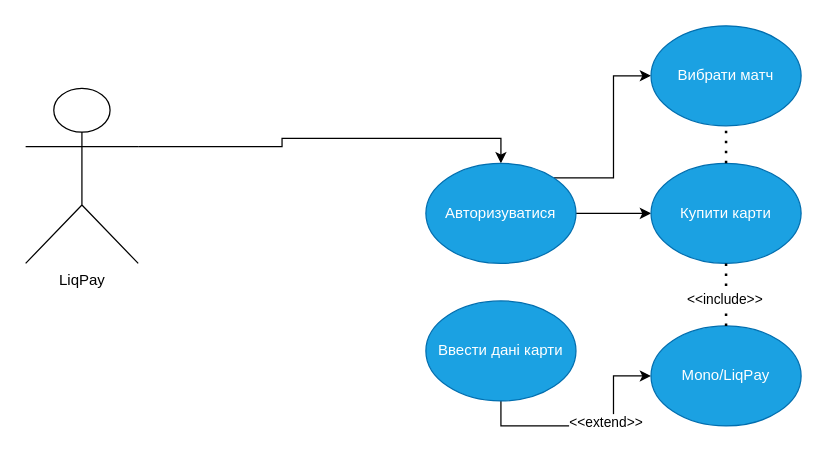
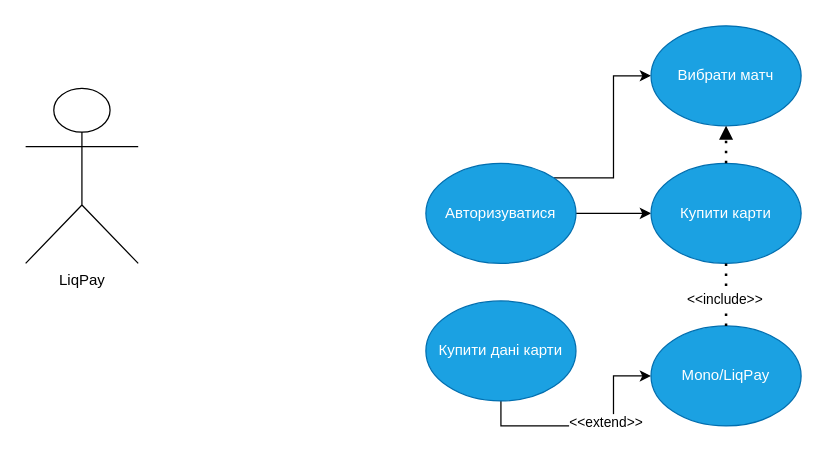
- <mxCell id="13" value="" style="endArrow=none;dashed=1;html=1;dashPattern=1 3;strokeWidth=2;rounded=0;entryX=0.5;entryY=1;entryDx=0;entryDy=0;exitX=0.5;exitY=0;exitDx=0;exitDy=0;" parent="1" source="11" target="10" edge="1"><mxGeometry width="50" height="50" relative="1" as="geometry"><mxPoint x="260" y="200" as="sourcePoint" /><mxPoint x="310" y="150" as="targetPoint" /></mxGeometry></mxCell>
+ <mxCell id="13" value="" style="endArrow=block;dashed=1;html=1;dashPattern=1 3;strokeWidth=2;rounded=0;entryX=0.5;entryY=1;entryDx=0;entryDy=0;exitX=0.5;exitY=0;exitDx=0;exitDy=0;" parent="1" source="11" target="10" edge="1"><mxGeometry width="50" height="50" relative="1" as="geometry"><mxPoint x="260" y="200" as="sourcePoint" /><mxPoint x="310" y="150" as="targetPoint" /></mxGeometry></mxCell>
- <mxCell id="2" style="edgeStyle=orthogonalEdgeStyle;rounded=0;orthogonalLoop=1;jettySize=auto;html=1;exitX=1;exitY=0.333;exitDx=0;exitDy=0;exitPerimeter=0;entryX=0.5;entryY=0;entryDx=0;entryDy=0;" edge="1" parent="1" source="3" target="6"><mxGeometry relative="1" as="geometry" /></mxCell>
- <mxCell id="9" value="Ввести дані карти" style="ellipse;whiteSpace=wrap;html=1;fillColor=#1ba1e2;fontColor=#ffffff;strokeColor=#006EAF;" parent="1" vertex="1"><mxGeometry x="340" y="240" width="120" height="80" as="geometry" /></mxCell>
+ <mxCell id="9" value="Купити дані карти" style="ellipse;whiteSpace=wrap;html=1;fillColor=#1ba1e2;fontColor=#ffffff;strokeColor=#006EAF;" parent="1" vertex="1"><mxGeometry x="340" y="240" width="120" height="80" as="geometry" /></mxCell>
